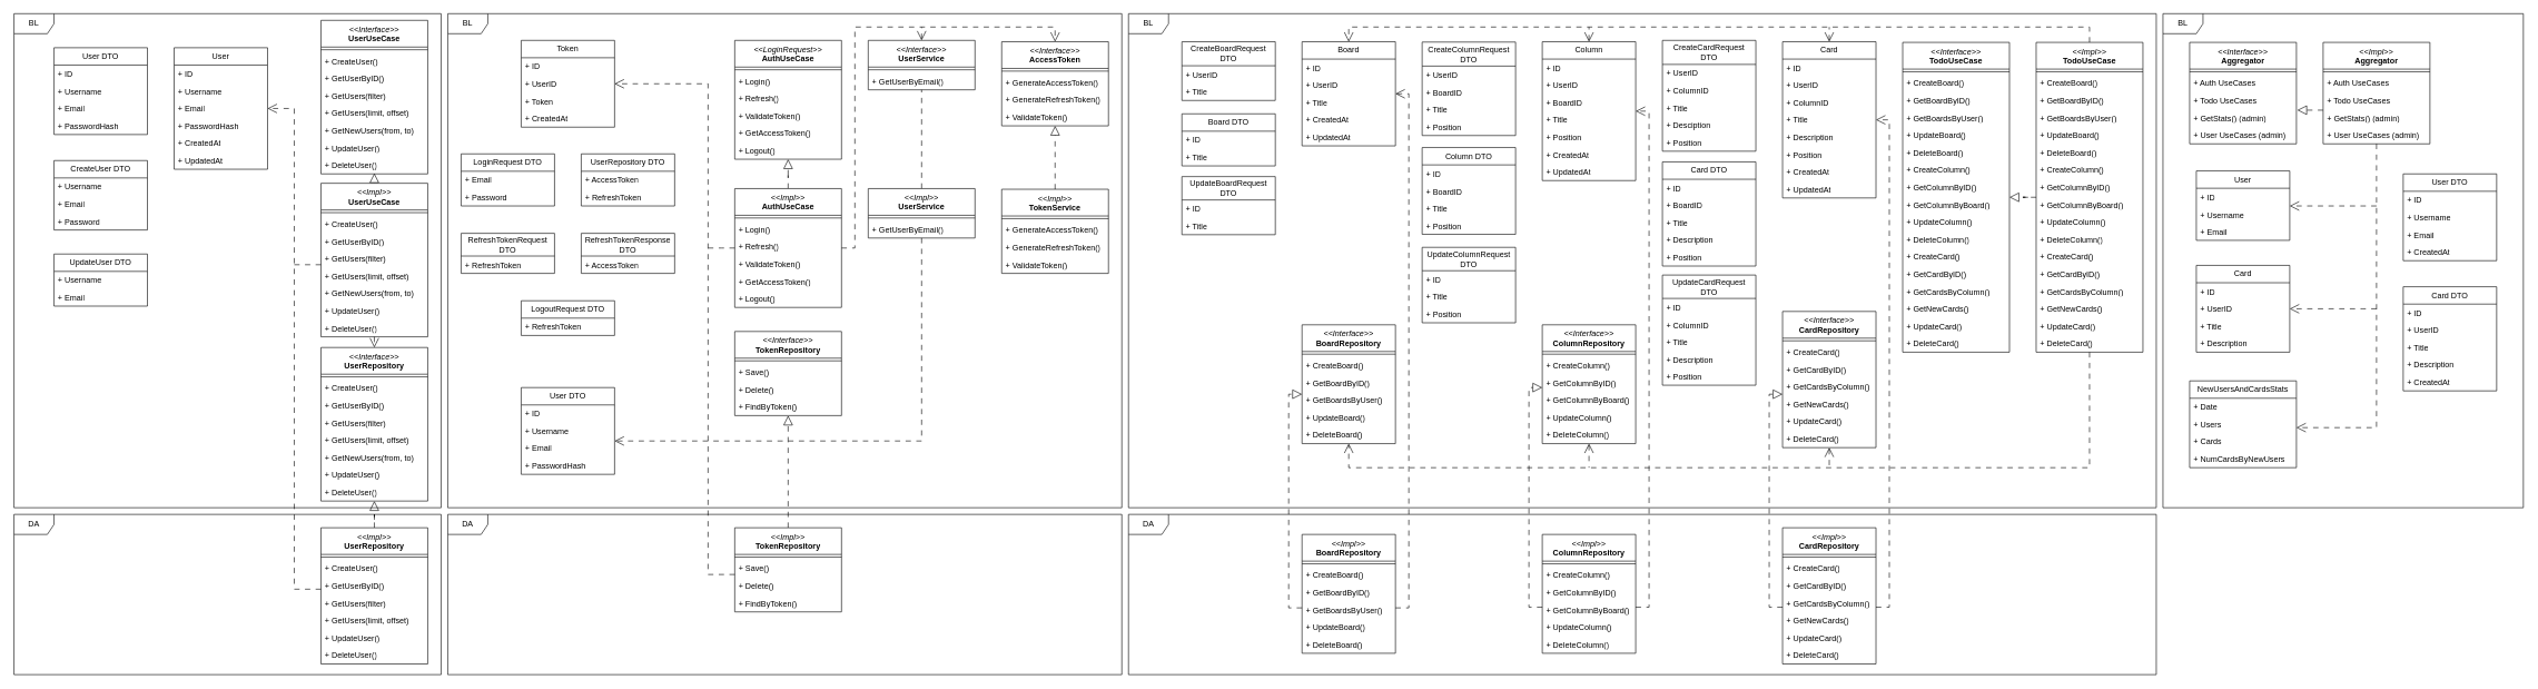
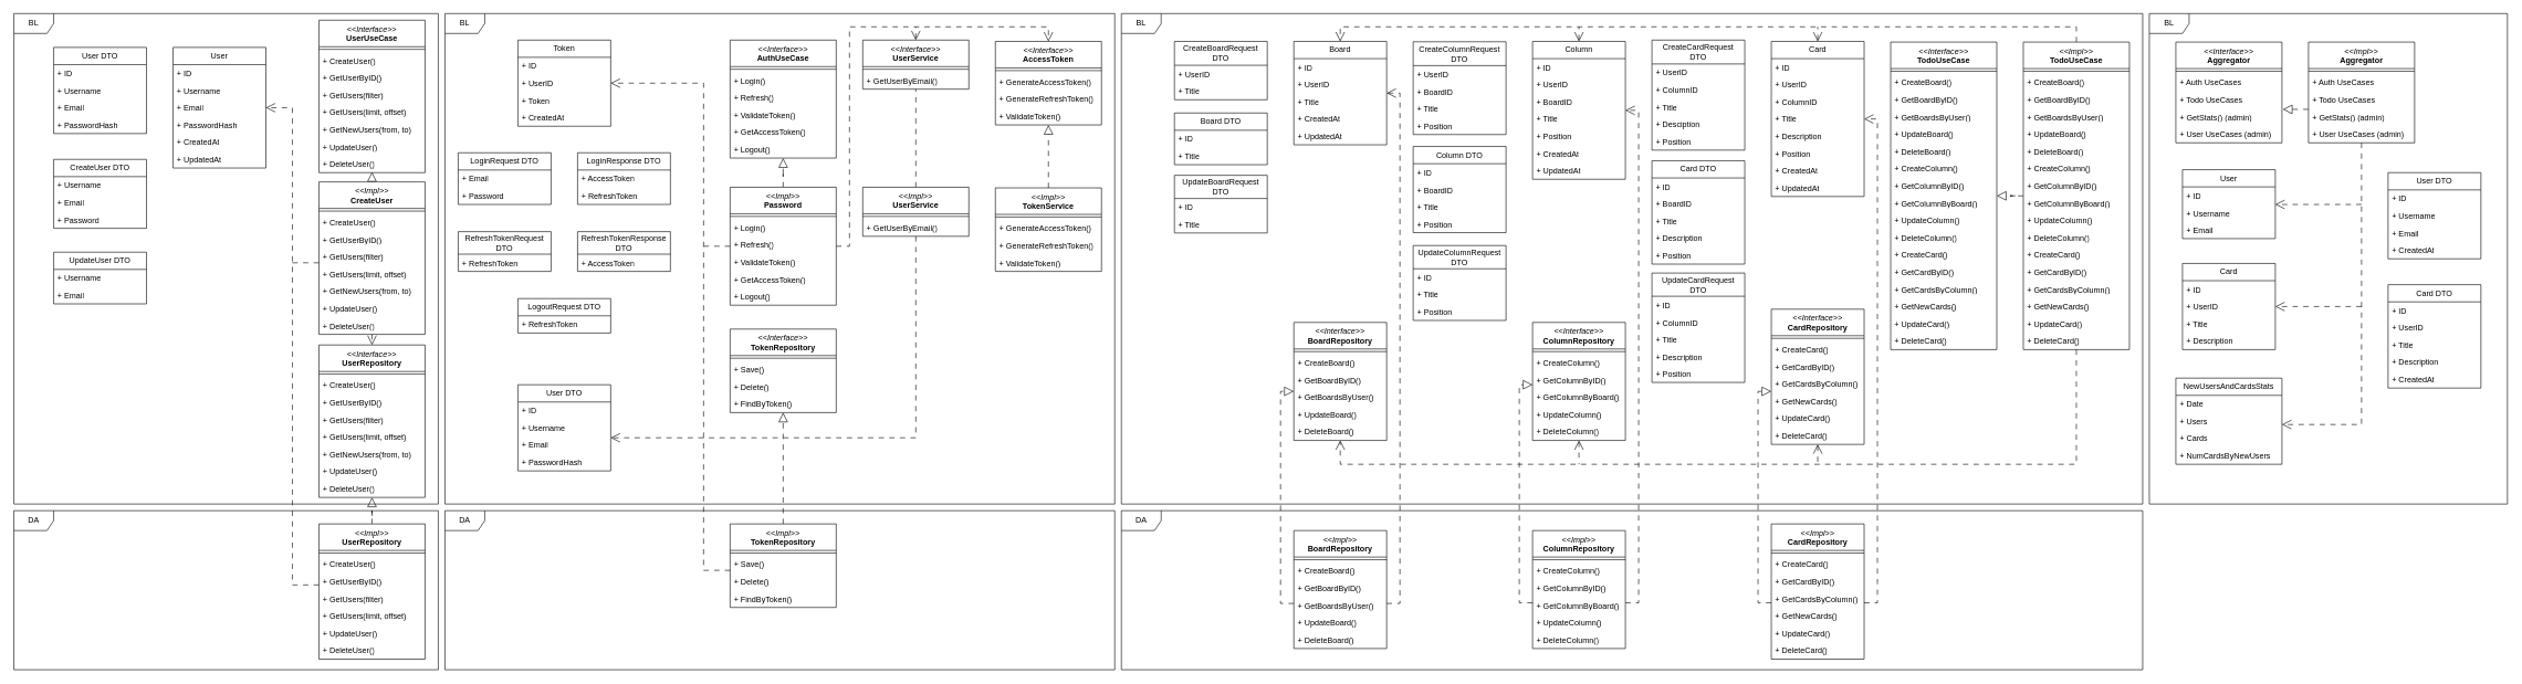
- <mxCell id="86" value="&lt;span style=&quot;font-weight: normal;&quot;&gt;&lt;i&gt;&amp;lt;&amp;lt;LoginRequest&amp;gt;&amp;gt;&lt;/i&gt;&lt;/span&gt;&lt;br&gt;AuthUseCase" style="swimlane;fontStyle=1;align=center;verticalAlign=top;childLayout=stackLayout;horizontal=1;startSize=40;horizontalStack=0;resizeParent=1;resizeParentMax=0;resizeLast=0;collapsible=1;marginBottom=0;whiteSpace=wrap;html=1;" parent="1" vertex="1"><mxGeometry x="1100" y="60" width="160" height="178" as="geometry" /></mxCell>
+ <mxCell id="86" value="&lt;span style=&quot;font-weight: normal;&quot;&gt;&lt;i&gt;&amp;lt;&amp;lt;Interface&amp;gt;&amp;gt;&lt;/i&gt;&lt;/span&gt;&lt;br&gt;AuthUseCase" style="swimlane;fontStyle=1;align=center;verticalAlign=top;childLayout=stackLayout;horizontal=1;startSize=40;horizontalStack=0;resizeParent=1;resizeParentMax=0;resizeLast=0;collapsible=1;marginBottom=0;whiteSpace=wrap;html=1;" parent="1" vertex="1"><mxGeometry x="1100" y="60" width="160" height="178" as="geometry" /></mxCell>
- <mxCell id="69" value="UserRepository DTO" style="swimlane;fontStyle=0;childLayout=stackLayout;horizontal=1;startSize=26;fillColor=none;horizontalStack=0;resizeParent=1;resizeParentMax=0;resizeLast=0;collapsible=1;marginBottom=0;whiteSpace=wrap;html=1;" parent="1" vertex="1"><mxGeometry x="870" y="230" width="140" height="78" as="geometry" /></mxCell>
+ <mxCell id="69" value="LoginResponse DTO" style="swimlane;fontStyle=0;childLayout=stackLayout;horizontal=1;startSize=26;fillColor=none;horizontalStack=0;resizeParent=1;resizeParentMax=0;resizeLast=0;collapsible=1;marginBottom=0;whiteSpace=wrap;html=1;" parent="1" vertex="1"><mxGeometry x="870" y="230" width="140" height="78" as="geometry" /></mxCell>
- <mxCell id="23" value="&lt;span style=&quot;font-weight: normal;&quot;&gt;&lt;i&gt;&amp;lt;&amp;lt;Impl&amp;gt;&amp;gt;&lt;/i&gt;&lt;/span&gt;&lt;br&gt;UserUseCase" style="swimlane;fontStyle=1;align=center;verticalAlign=top;childLayout=stackLayout;horizontal=1;startSize=40;horizontalStack=0;resizeParent=1;resizeParentMax=0;resizeLast=0;collapsible=1;marginBottom=0;whiteSpace=wrap;html=1;" parent="1" vertex="1"><mxGeometry x="480" y="274" width="160" height="230" as="geometry" /></mxCell>
+ <mxCell id="23" value="&lt;span style=&quot;font-weight: normal;&quot;&gt;&lt;i&gt;&amp;lt;&amp;lt;Impl&amp;gt;&amp;gt;&lt;/i&gt;&lt;/span&gt;&lt;br&gt;CreateUser" style="swimlane;fontStyle=1;align=center;verticalAlign=top;childLayout=stackLayout;horizontal=1;startSize=40;horizontalStack=0;resizeParent=1;resizeParentMax=0;resizeLast=0;collapsible=1;marginBottom=0;whiteSpace=wrap;html=1;" parent="1" vertex="1"><mxGeometry x="480" y="274" width="160" height="230" as="geometry" /></mxCell>
- <mxCell id="96" value="&lt;span style=&quot;font-weight: normal;&quot;&gt;&lt;i&gt;&amp;lt;&amp;lt;Impl&amp;gt;&amp;gt;&lt;/i&gt;&lt;/span&gt;&lt;br&gt;AuthUseCase" style="swimlane;fontStyle=1;align=center;verticalAlign=top;childLayout=stackLayout;horizontal=1;startSize=40;horizontalStack=0;resizeParent=1;resizeParentMax=0;resizeLast=0;collapsible=1;marginBottom=0;whiteSpace=wrap;html=1;" parent="1" vertex="1"><mxGeometry x="1100" y="282" width="160" height="178" as="geometry" /></mxCell>
+ <mxCell id="96" value="&lt;span style=&quot;font-weight: normal;&quot;&gt;&lt;i&gt;&amp;lt;&amp;lt;Impl&amp;gt;&amp;gt;&lt;/i&gt;&lt;/span&gt;&lt;br&gt;Password" style="swimlane;fontStyle=1;align=center;verticalAlign=top;childLayout=stackLayout;horizontal=1;startSize=40;horizontalStack=0;resizeParent=1;resizeParentMax=0;resizeLast=0;collapsible=1;marginBottom=0;whiteSpace=wrap;html=1;" parent="1" vertex="1"><mxGeometry x="1100" y="282" width="160" height="178" as="geometry" /></mxCell>
